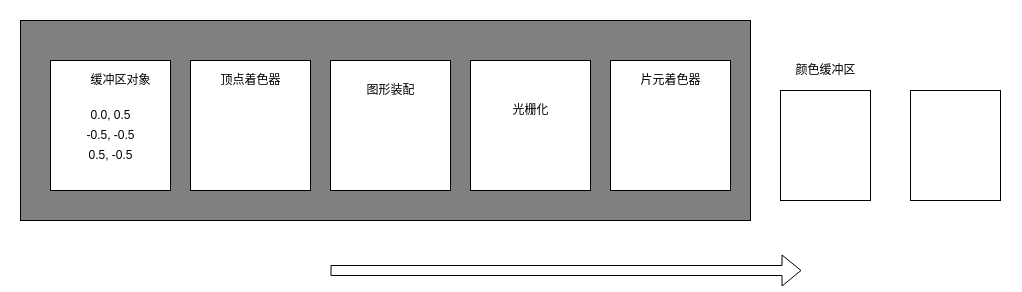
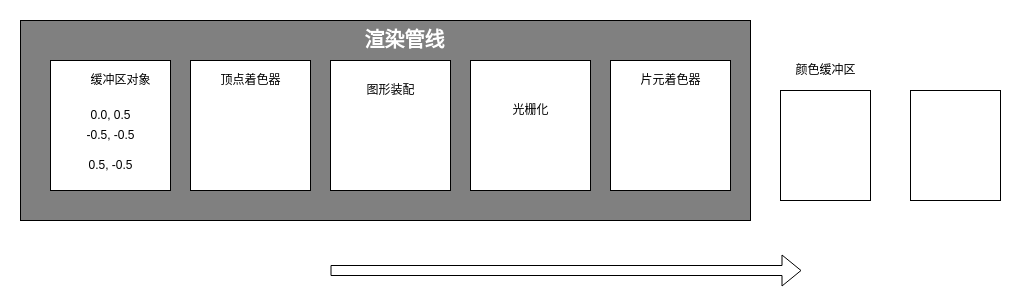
+ <mxCell id="20" value="&lt;font color=&quot;#ffffff&quot; size=&quot;1&quot;&gt;&lt;b style=&quot;font-size: 20px&quot;&gt;渲染管线&lt;/b&gt;&lt;/font&gt;" style="text;html=1;resizable=0;autosize=1;align=center;verticalAlign=middle;points=[];fillColor=none;strokeColor=none;rounded=0;" parent="1" vertex="1"><mxGeometry x="354" y="29" width="100" height="20" as="geometry" /></mxCell>
- <mxCell id="7" value="0.5, -0.5" style="text;html=1;resizable=0;autosize=1;align=center;verticalAlign=middle;points=[];fillColor=none;strokeColor=none;rounded=0;" parent="1" vertex="1"><mxGeometry x="80" y="145" width="60" height="20" as="geometry" /></mxCell>
+ <mxCell id="7" value="0.5, -0.5" style="text;html=1;resizable=0;autosize=1;align=center;verticalAlign=middle;points=[];fillColor=none;strokeColor=none;rounded=0;" parent="1" vertex="1"><mxGeometry x="80" y="155" width="60" height="20" as="geometry" /></mxCell>
